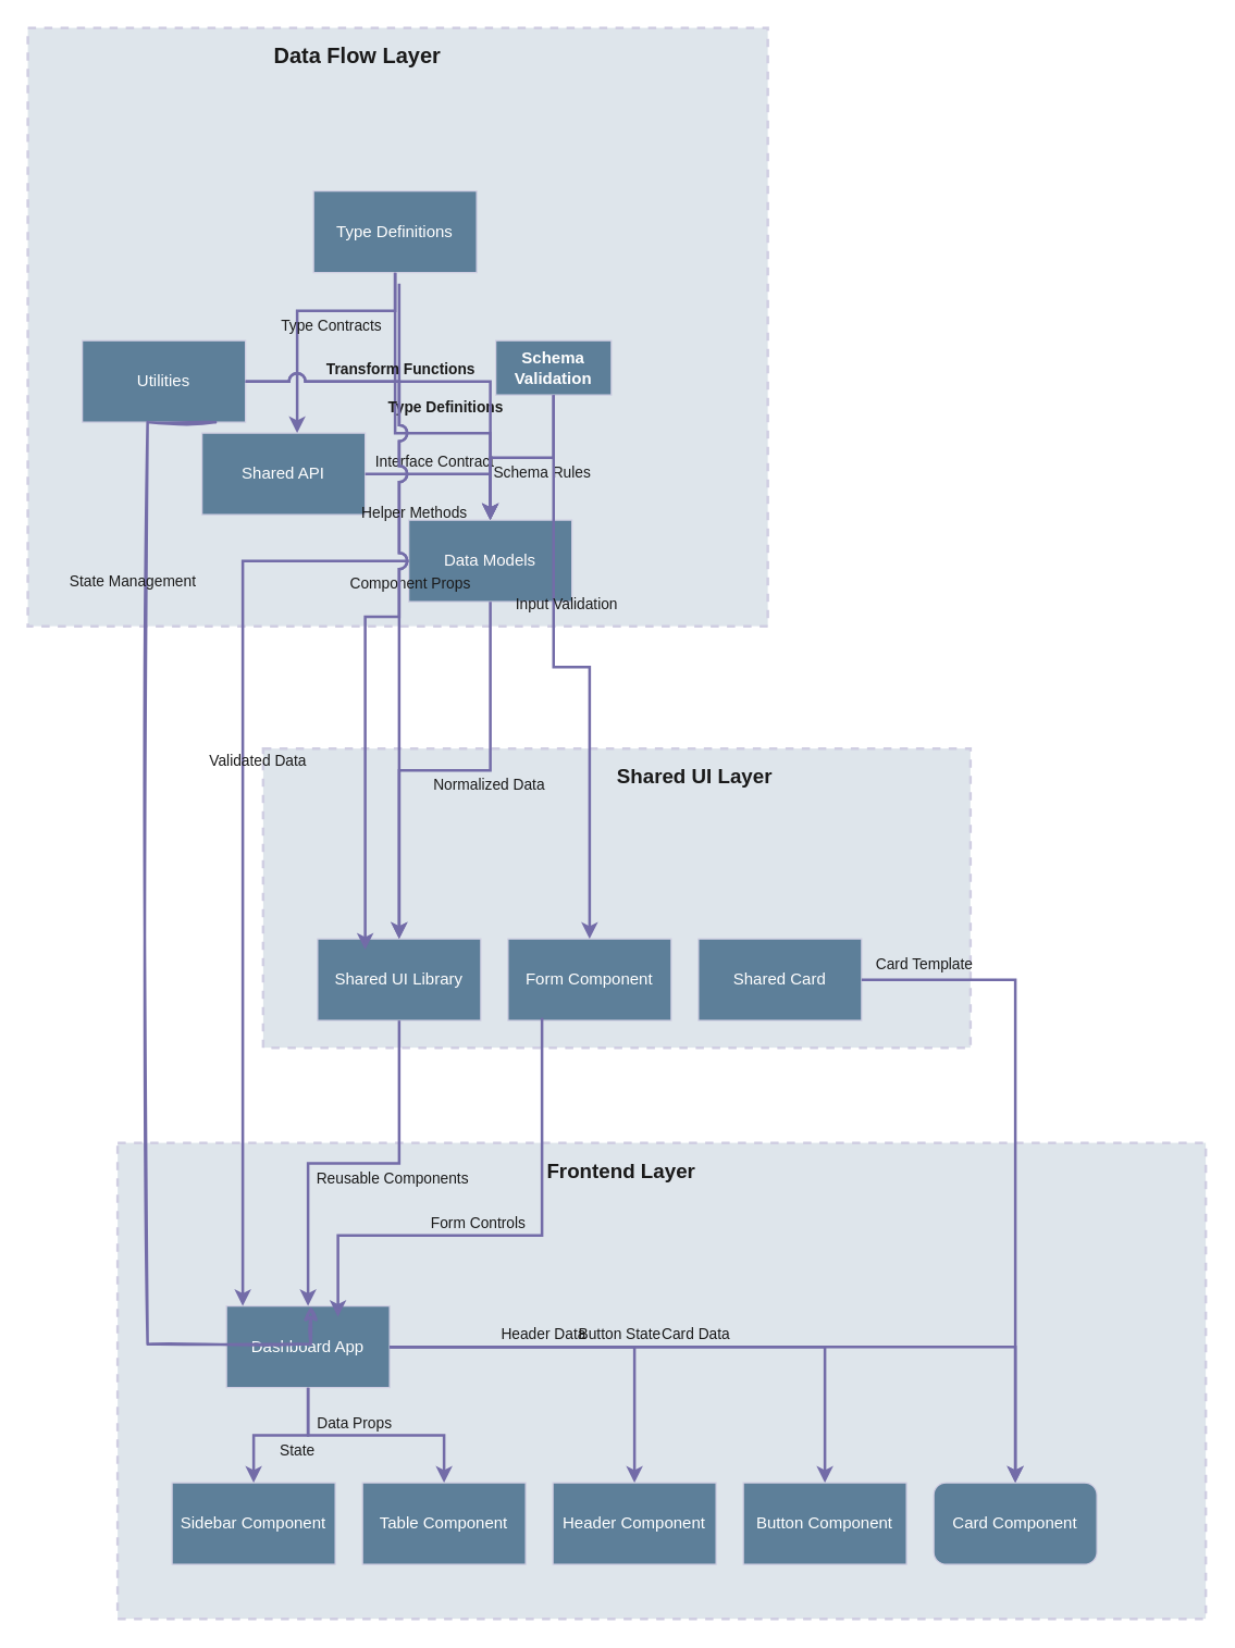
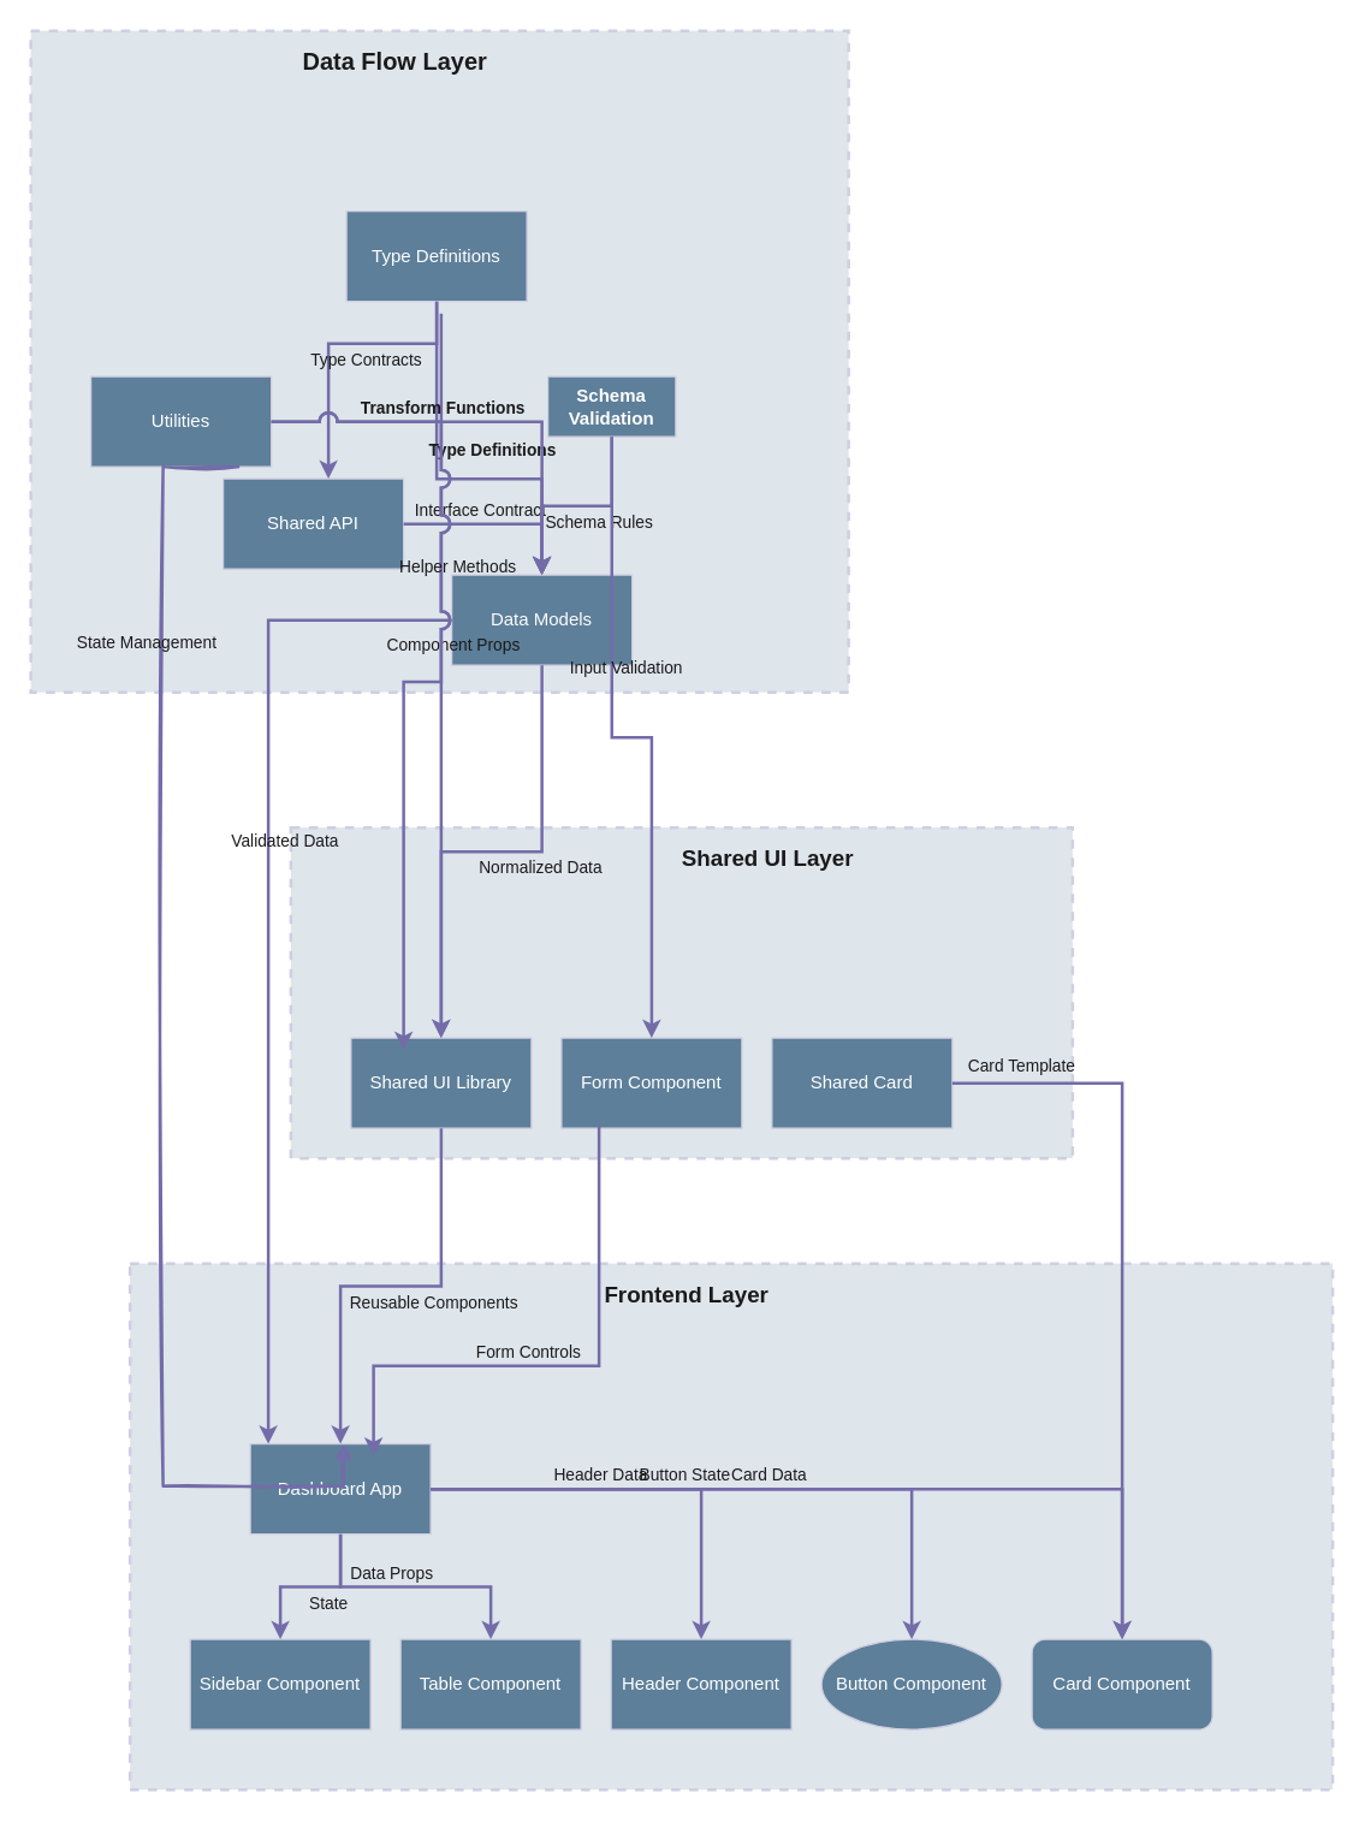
- <mxCell id="20" value="Button Component" style="rounded=0;whiteSpace=wrap;html=1;fillColor=#5D7F99;labelBackgroundColor=none;strokeColor=#D0CEE2;fontColor=#FFFFFF;" parent="14" vertex="1"><mxGeometry x="460" y="250" width="120" height="60" as="geometry" /></mxCell>
+ <mxCell id="20" value="Button Component" style="ellipse;whiteSpace=wrap;html=1;fillColor=#5D7F99;labelBackgroundColor=none;strokeColor=#D0CEE2;fontColor=#FFFFFF;" parent="14" vertex="1"><mxGeometry x="460" y="250" width="120" height="60" as="geometry" /></mxCell>
